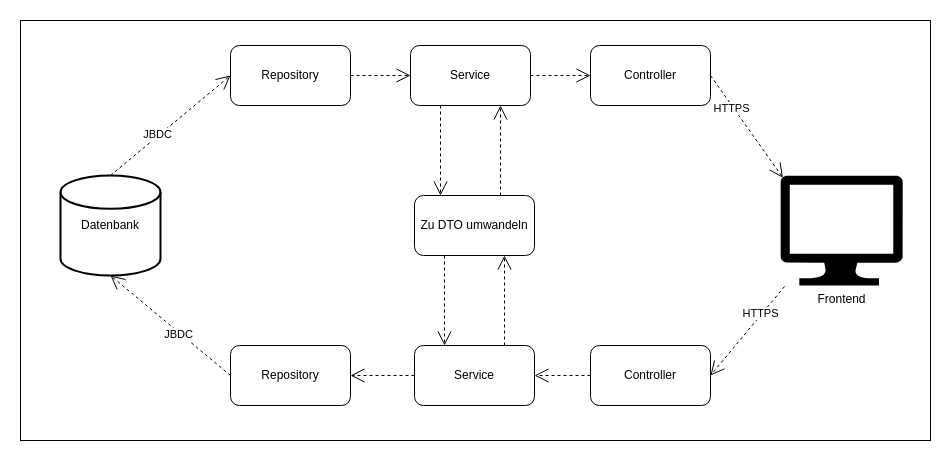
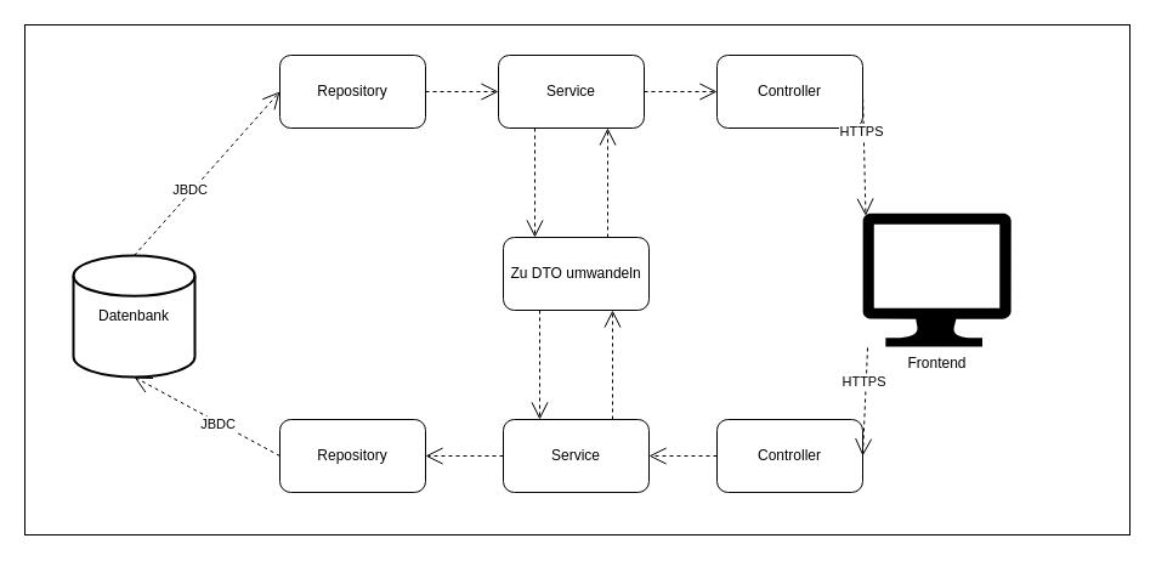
- <mxCell id="4" value="Datenbank" style="strokeWidth=2;html=1;shape=mxgraph.flowchart.database;whiteSpace=wrap;fillColor=none;" vertex="1" parent="1"><mxGeometry y="175" width="100" height="100" as="geometry" x="60" /></mxCell>
+ <mxCell id="4" value="Datenbank" style="strokeWidth=2;html=1;shape=mxgraph.flowchart.database;whiteSpace=wrap;fillColor=none;" vertex="1" parent="1"><mxGeometry x="60" y="210" width="100" height="100" as="geometry" /></mxCell>
- <mxCell id="3" value="Frontend" style="aspect=fixed;pointerEvents=1;shadow=0;dashed=0;html=1;strokeColor=none;labelPosition=center;verticalLabelPosition=bottom;verticalAlign=top;align=center;shape=mxgraph.azure.computer;fillColor=#000000;" vertex="1" parent="1"><mxGeometry x="780" y="175" width="122.22" height="110" as="geometry" /></mxCell>
+ <mxCell id="3" value="Frontend" style="aspect=fixed;pointerEvents=1;shadow=0;dashed=0;html=1;strokeColor=none;labelPosition=center;verticalLabelPosition=bottom;verticalAlign=top;align=center;shape=mxgraph.azure.computer;fillColor=#000000;" vertex="1" parent="1"><mxGeometry x="710" y="175" width="122.22" height="110" as="geometry" /></mxCell>
